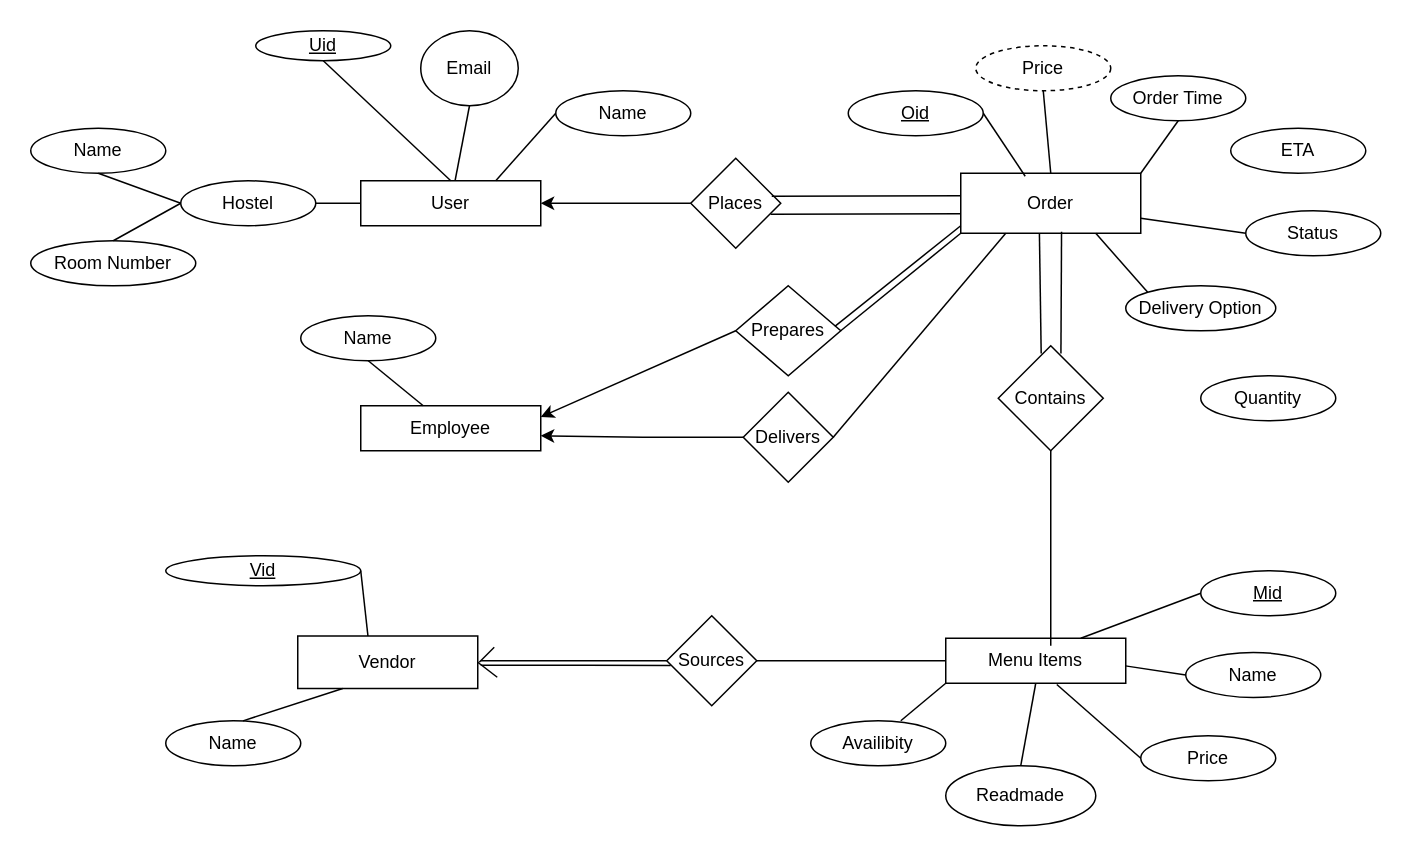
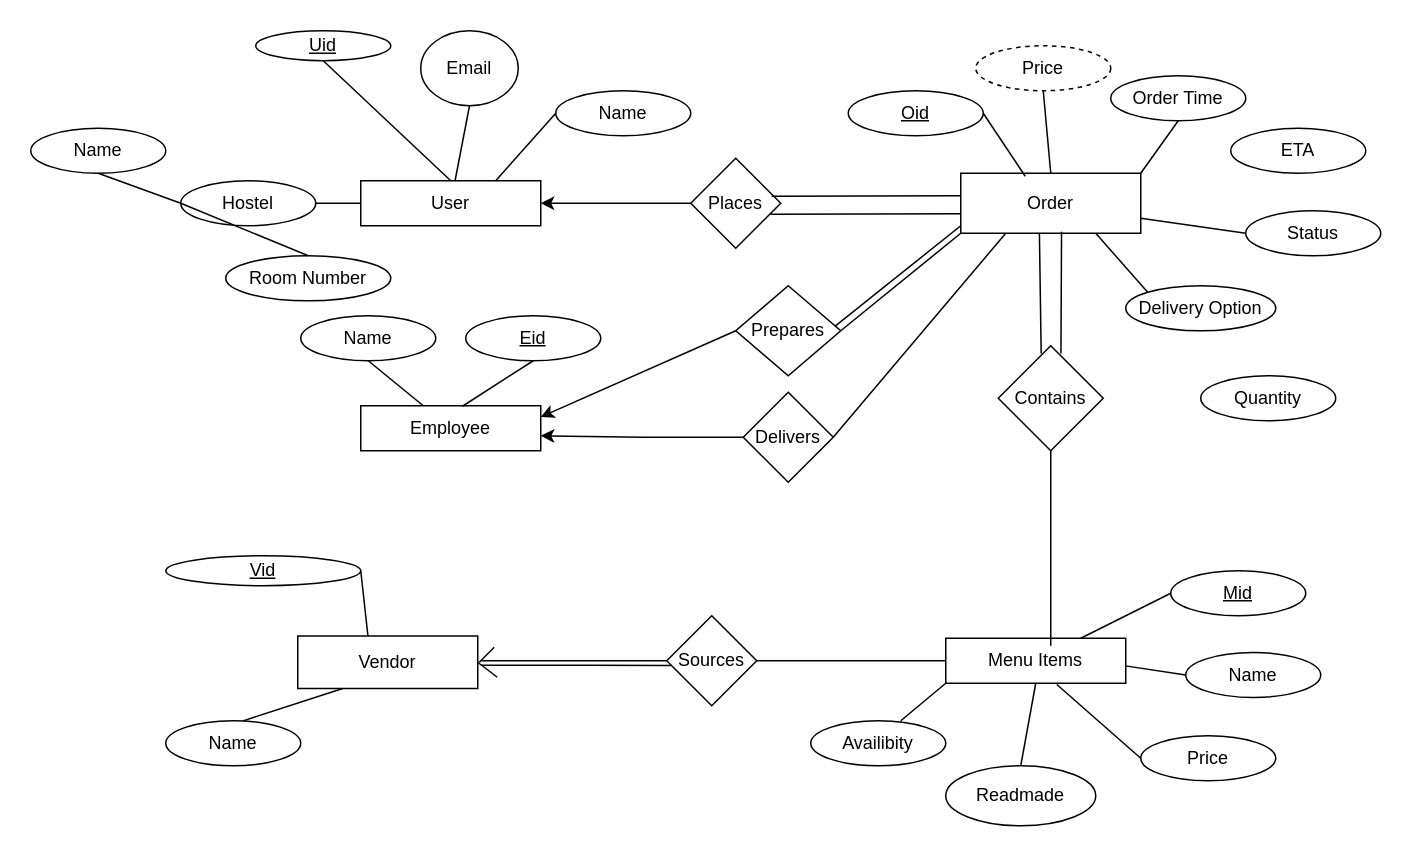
- <mxCell id="9" value="Room Number" style="ellipse;whiteSpace=wrap;html=1;" vertex="1" parent="1"><mxGeometry x="20" y="160" width="110" height="30" as="geometry" /></mxCell>
+ <mxCell id="9" value="Room Number" style="ellipse;whiteSpace=wrap;html=1;" vertex="1" parent="1"><mxGeometry x="150" y="170" width="110" height="30" as="geometry" /></mxCell>
+ <mxCell id="33" value="&lt;u&gt;Eid&lt;/u&gt;" style="ellipse;whiteSpace=wrap;html=1;" vertex="1" parent="1"><mxGeometry x="310" y="210" width="90" height="30" as="geometry" /></mxCell>
+ <mxCell id="64" value="" style="endArrow=none;html=1;rounded=0;exitX=0.565;exitY=0.011;exitDx=0;exitDy=0;entryX=0.5;entryY=1;entryDx=0;entryDy=0;exitPerimeter=0;" edge="1" parent="1" source="31" target="33"><mxGeometry width="50" height="50" relative="1" as="geometry"><mxPoint x="410" y="510" as="sourcePoint" /><mxPoint x="470" y="480" as="targetPoint" /></mxGeometry></mxCell>
- <mxCell id="21" value="&lt;u&gt;Mid&lt;/u&gt;" style="ellipse;whiteSpace=wrap;html=1;" vertex="1" parent="1"><mxGeometry x="800" y="380" width="90" height="30" as="geometry" /></mxCell>
+ <mxCell id="21" value="&lt;u&gt;Mid&lt;/u&gt;" style="ellipse;whiteSpace=wrap;html=1;" vertex="1" parent="1"><mxGeometry x="780" y="380" width="90" height="30" as="geometry" /></mxCell>
